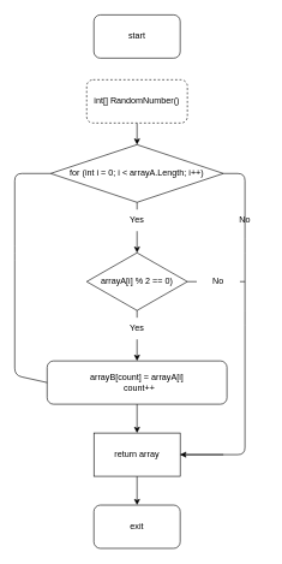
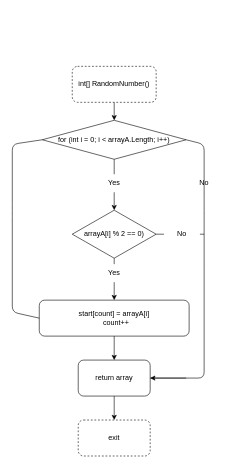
- <mxCell id="2" value="start" style="rounded=1;whiteSpace=wrap;html=1;" parent="1" vertex="1"><mxGeometry x="130" y="20" width="120" height="60" as="geometry" /></mxCell>
- <mxCell id="7" value="for (int i = 0; i &amp;lt; arrayA.Length; i++)" style="rhombus;whiteSpace=wrap;html=1;" parent="1" vertex="1"><mxGeometry x="70" y="200" width="240" height="80" as="geometry" /></mxCell>
+ <mxCell id="7" value="for (int i = 0; i &amp;lt; arrayA.Length; i++)" style="rhombus;whiteSpace=wrap;html=1;" parent="1" vertex="1"><mxGeometry x="70" y="200" width="240" height="65" as="geometry" /></mxCell>
- <mxCell id="9" value="&lt;div&gt;arrayB[count] = arrayA[i]&lt;/div&gt;&lt;div&gt;&amp;nbsp; count++&lt;/div&gt;" style="rounded=1;whiteSpace=wrap;html=1;" parent="1" vertex="1"><mxGeometry x="65" y="500" width="250" height="60" as="geometry" /></mxCell>
+ <mxCell id="9" value="&lt;div&gt;start[count] = arrayA[i]&lt;/div&gt;&lt;div&gt;&amp;nbsp; count++&lt;/div&gt;" style="rounded=1;whiteSpace=wrap;html=1;" parent="1" vertex="1"><mxGeometry x="65" y="500" width="250" height="60" as="geometry" /></mxCell>
- <mxCell id="11" value="return array" style="whiteSpace=wrap;html=1;rounded=0;" parent="1" vertex="1"><mxGeometry x="130" y="600" width="120" height="60" as="geometry" /></mxCell>
+ <mxCell id="11" value="return array" style="rounded=1;whiteSpace=wrap;html=1;" parent="1" vertex="1"><mxGeometry x="130" y="600" width="120" height="60" as="geometry" /></mxCell>
- <mxCell id="3" value="exit" style="rounded=1;whiteSpace=wrap;html=1;" parent="1" vertex="1"><mxGeometry x="130" y="700" width="120" height="60" as="geometry" /></mxCell>
+ <mxCell id="3" value="exit" style="rounded=1;whiteSpace=wrap;html=1;dashed=1;" parent="1" vertex="1"><mxGeometry x="130" y="700" width="120" height="60" as="geometry" /></mxCell>
